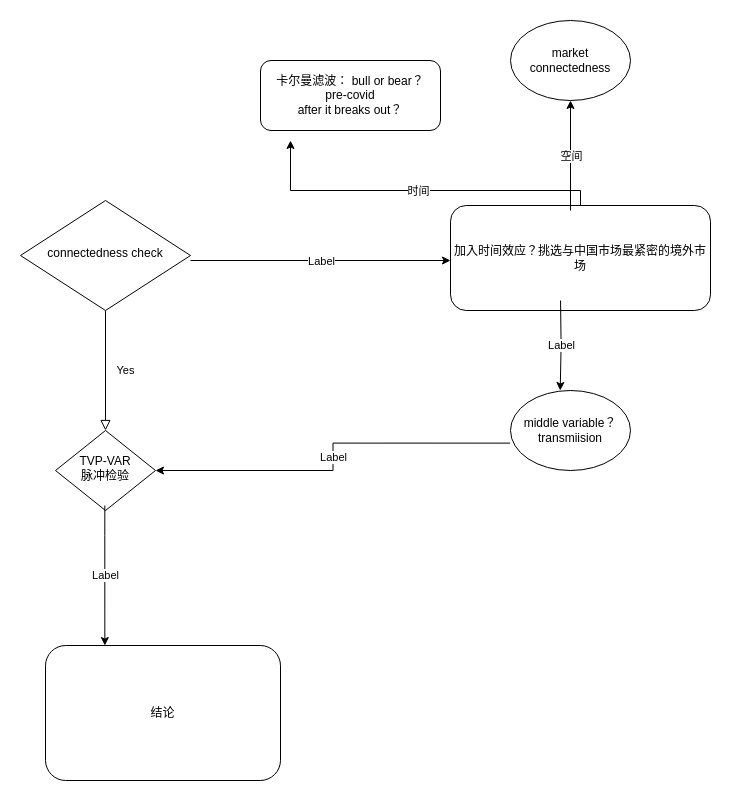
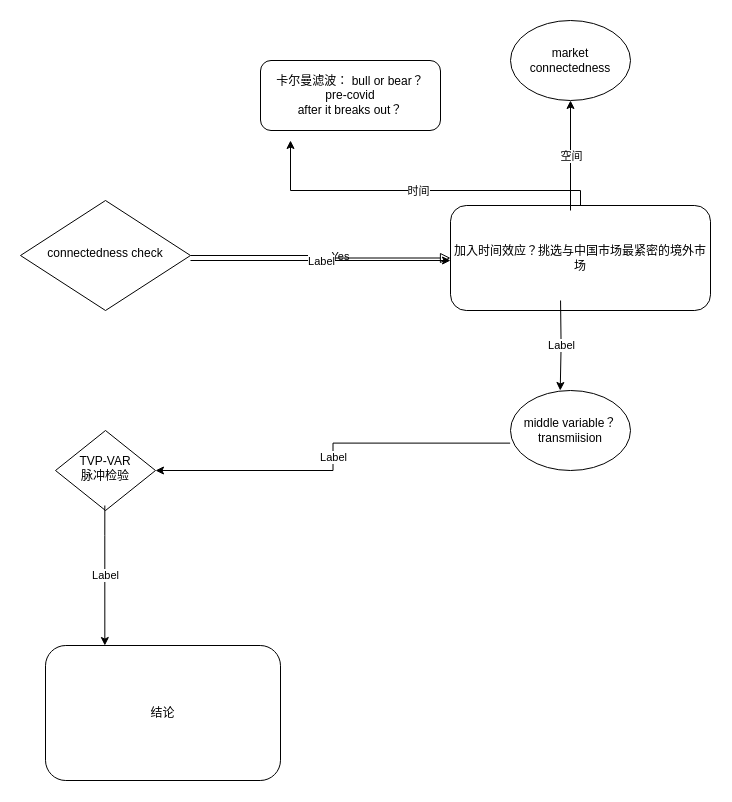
- <mxCell id="2" value="Yes" style="rounded=0;html=1;jettySize=auto;orthogonalLoop=1;fontSize=11;endArrow=block;endFill=0;endSize=8;strokeWidth=1;shadow=0;labelBackgroundColor=none;edgeStyle=orthogonalEdgeStyle;" parent="1" source="3" target="5" edge="1"><mxGeometry y="20" relative="1" as="geometry"><mxPoint as="offset" /></mxGeometry></mxCell>
+ <mxCell id="2" value="Yes" style="rounded=0;html=1;jettySize=auto;orthogonalLoop=1;fontSize=11;endArrow=block;endFill=0;endSize=8;strokeWidth=1;shadow=0;labelBackgroundColor=none;edgeStyle=orthogonalEdgeStyle;" parent="1" source="3" target="4" edge="1"><mxGeometry y="20" relative="1" as="geometry"><mxPoint as="offset" /></mxGeometry></mxCell>
